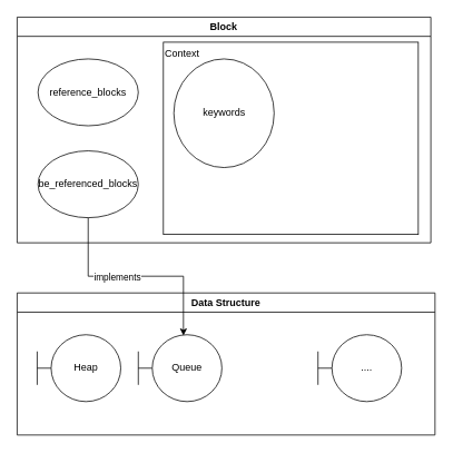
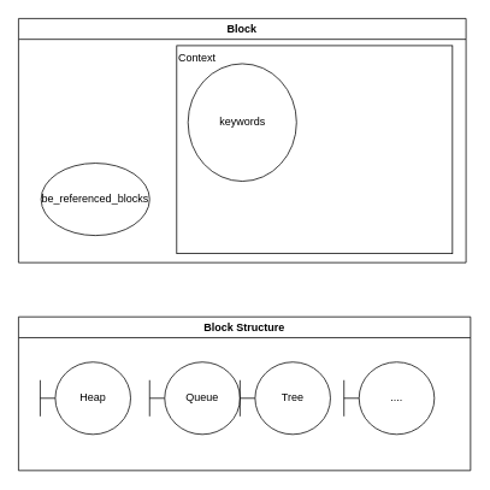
- <mxCell id="3" value="reference_blocks" style="ellipse;whiteSpace=wrap;html=1;" vertex="1" parent="2"><mxGeometry x="25" y="50" width="120" height="80" as="geometry" /></mxCell>
- <mxCell id="12" style="edgeStyle=orthogonalEdgeStyle;rounded=0;orthogonalLoop=1;jettySize=auto;html=1;entryX=0.54;entryY=0.013;entryDx=0;entryDy=0;entryPerimeter=0;" edge="1" parent="1" source="4" target="9"><mxGeometry relative="1" as="geometry" /></mxCell>
- <mxCell id="13" value="implements" style="edgeLabel;html=1;align=center;verticalAlign=middle;resizable=0;points=[];" vertex="1" connectable="0" parent="12"><mxGeometry x="-0.184" y="-1" relative="1" as="geometry"><mxPoint as="offset" /></mxGeometry></mxCell>
- <mxCell id="7" value="Data Structure" style="swimlane;" vertex="1" parent="1"><mxGeometry x="20" y="350" width="500" height="170" as="geometry" /></mxCell>
+ <mxCell id="7" value="Block Structure" style="swimlane;" vertex="1" parent="1"><mxGeometry x="20" y="350" width="500" height="170" as="geometry" /></mxCell>
+ <mxCell id="10" value="Tree" style="shape=umlBoundary;whiteSpace=wrap;html=1;" vertex="1" parent="7"><mxGeometry x="245" y="50" width="100" height="80" as="geometry" /></mxCell>
